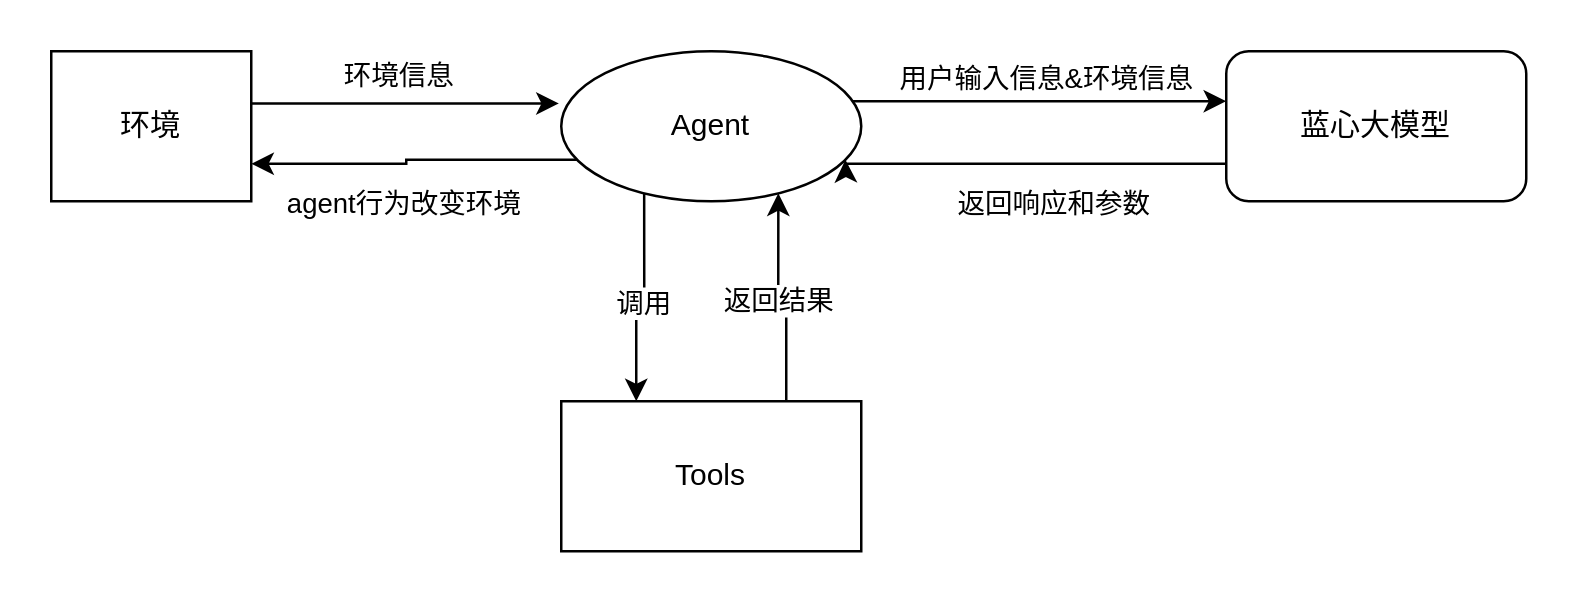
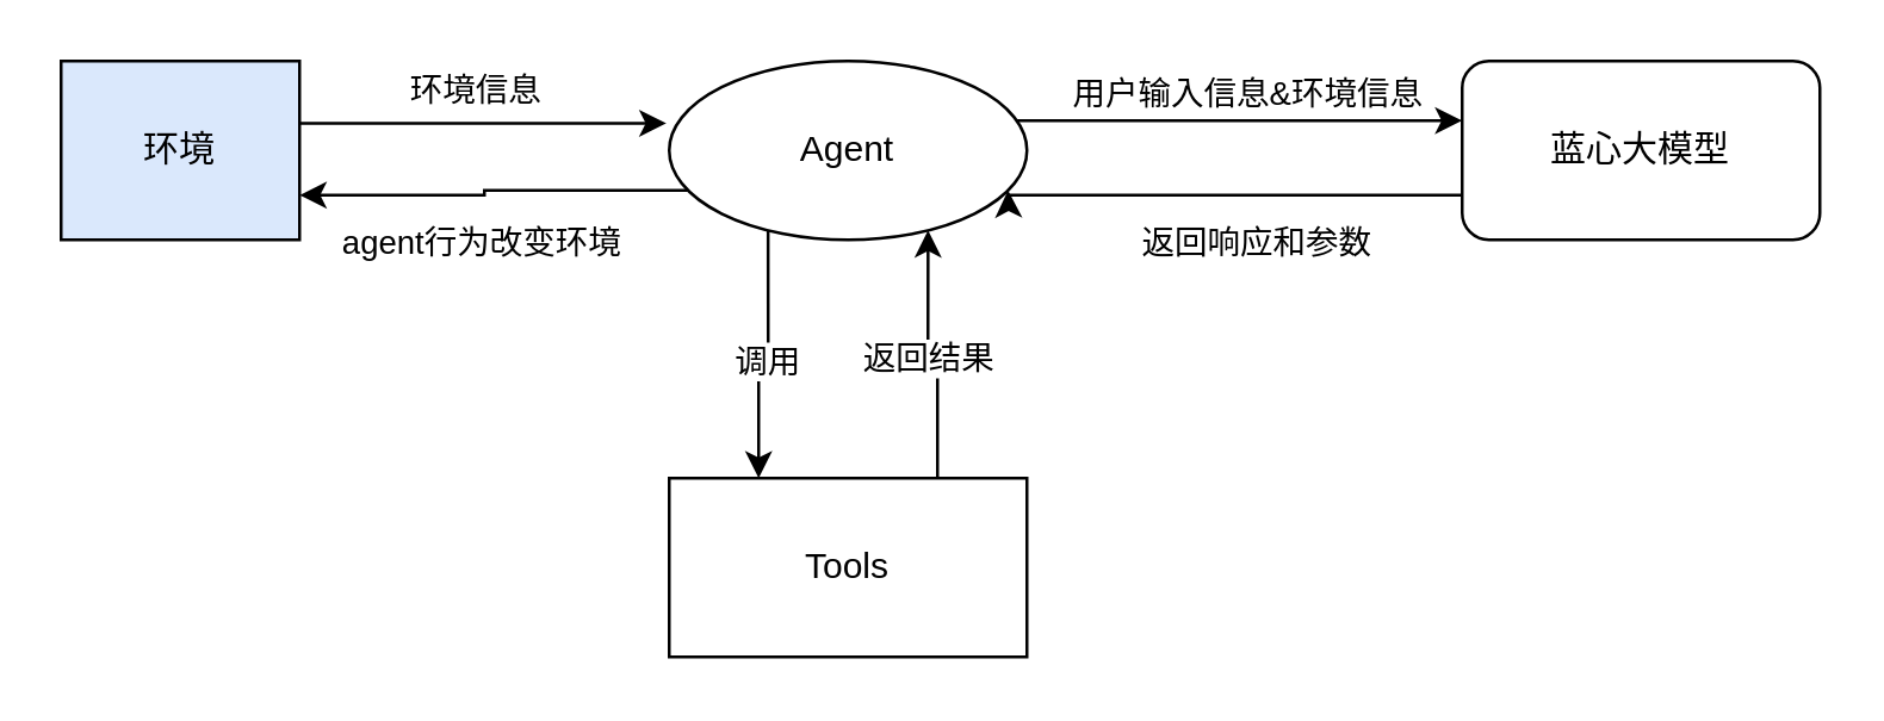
- <mxCell id="13" value="环境" style="rounded=0;whiteSpace=wrap;html=1;" vertex="1" parent="1"><mxGeometry x="20" y="20" width="80" height="60" as="geometry" /></mxCell>
+ <mxCell id="13" value="环境" style="rounded=0;whiteSpace=wrap;html=1;fillColor=#dae8fc;" vertex="1" parent="1"><mxGeometry x="20" y="20" width="80" height="60" as="geometry" /></mxCell>
